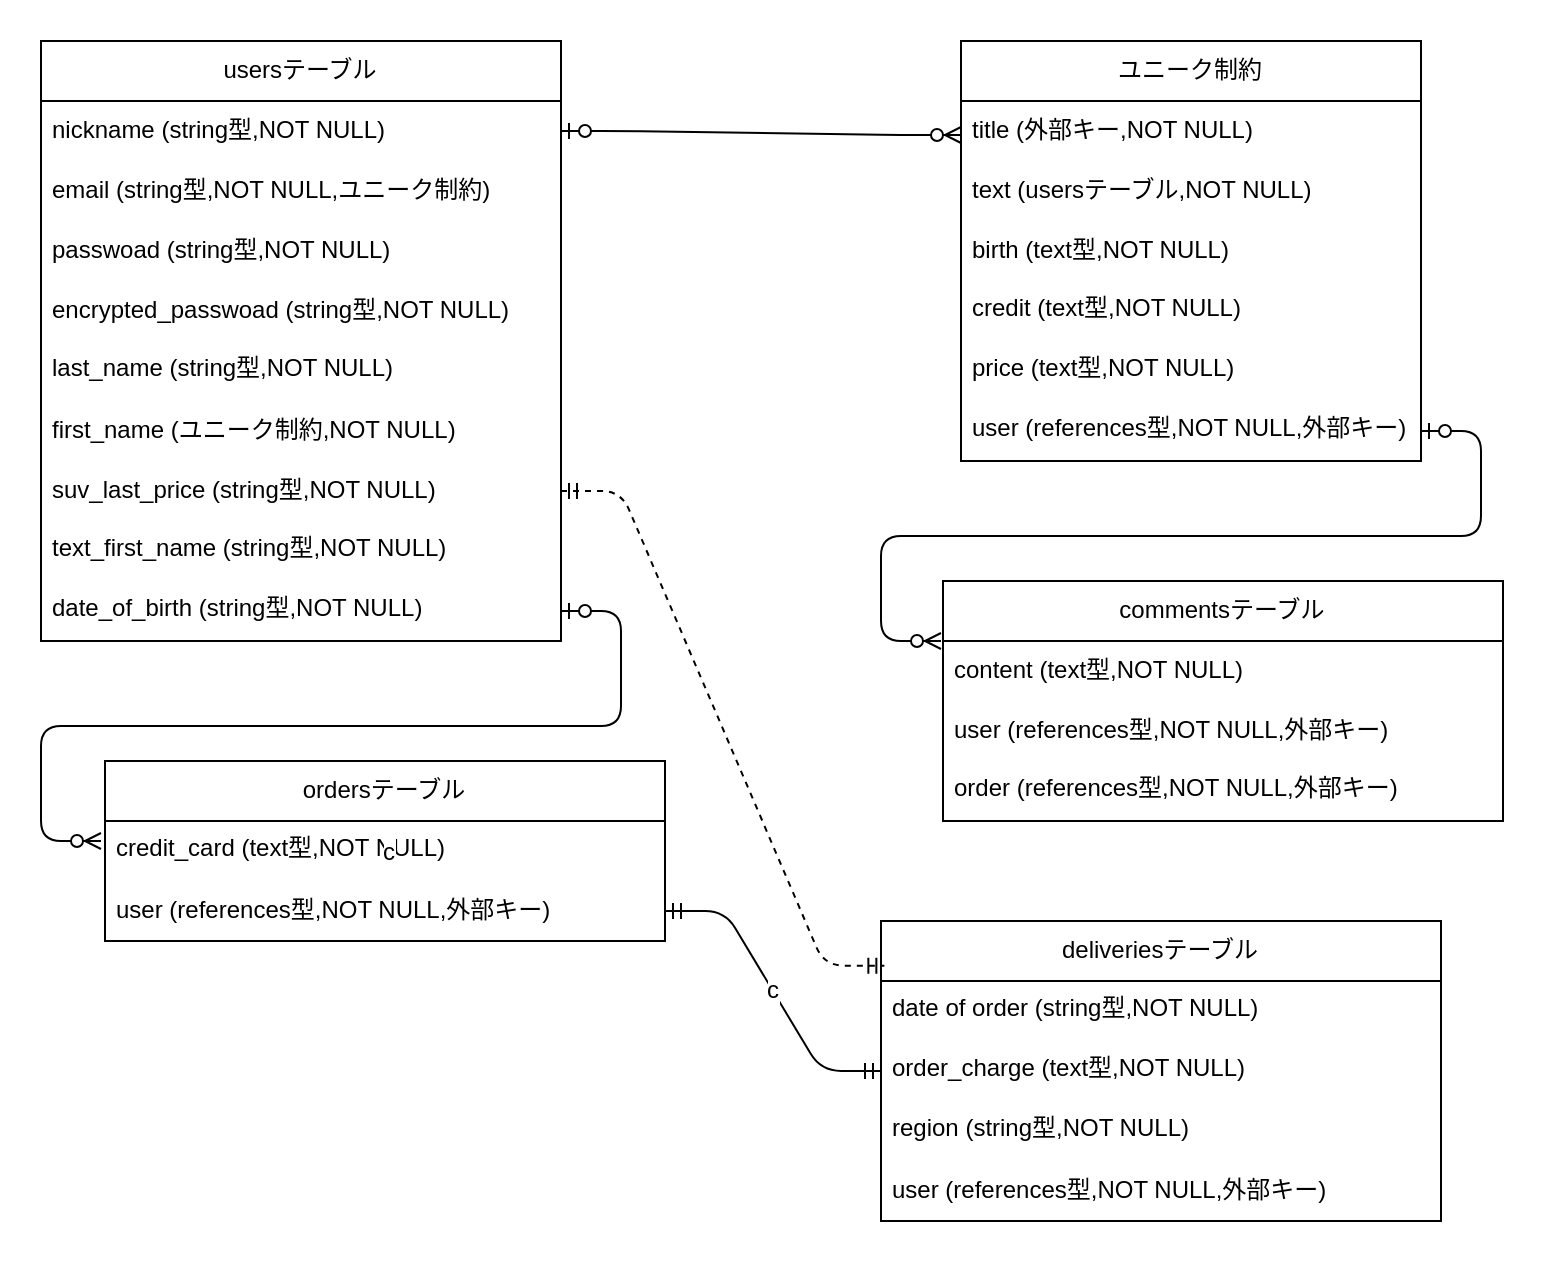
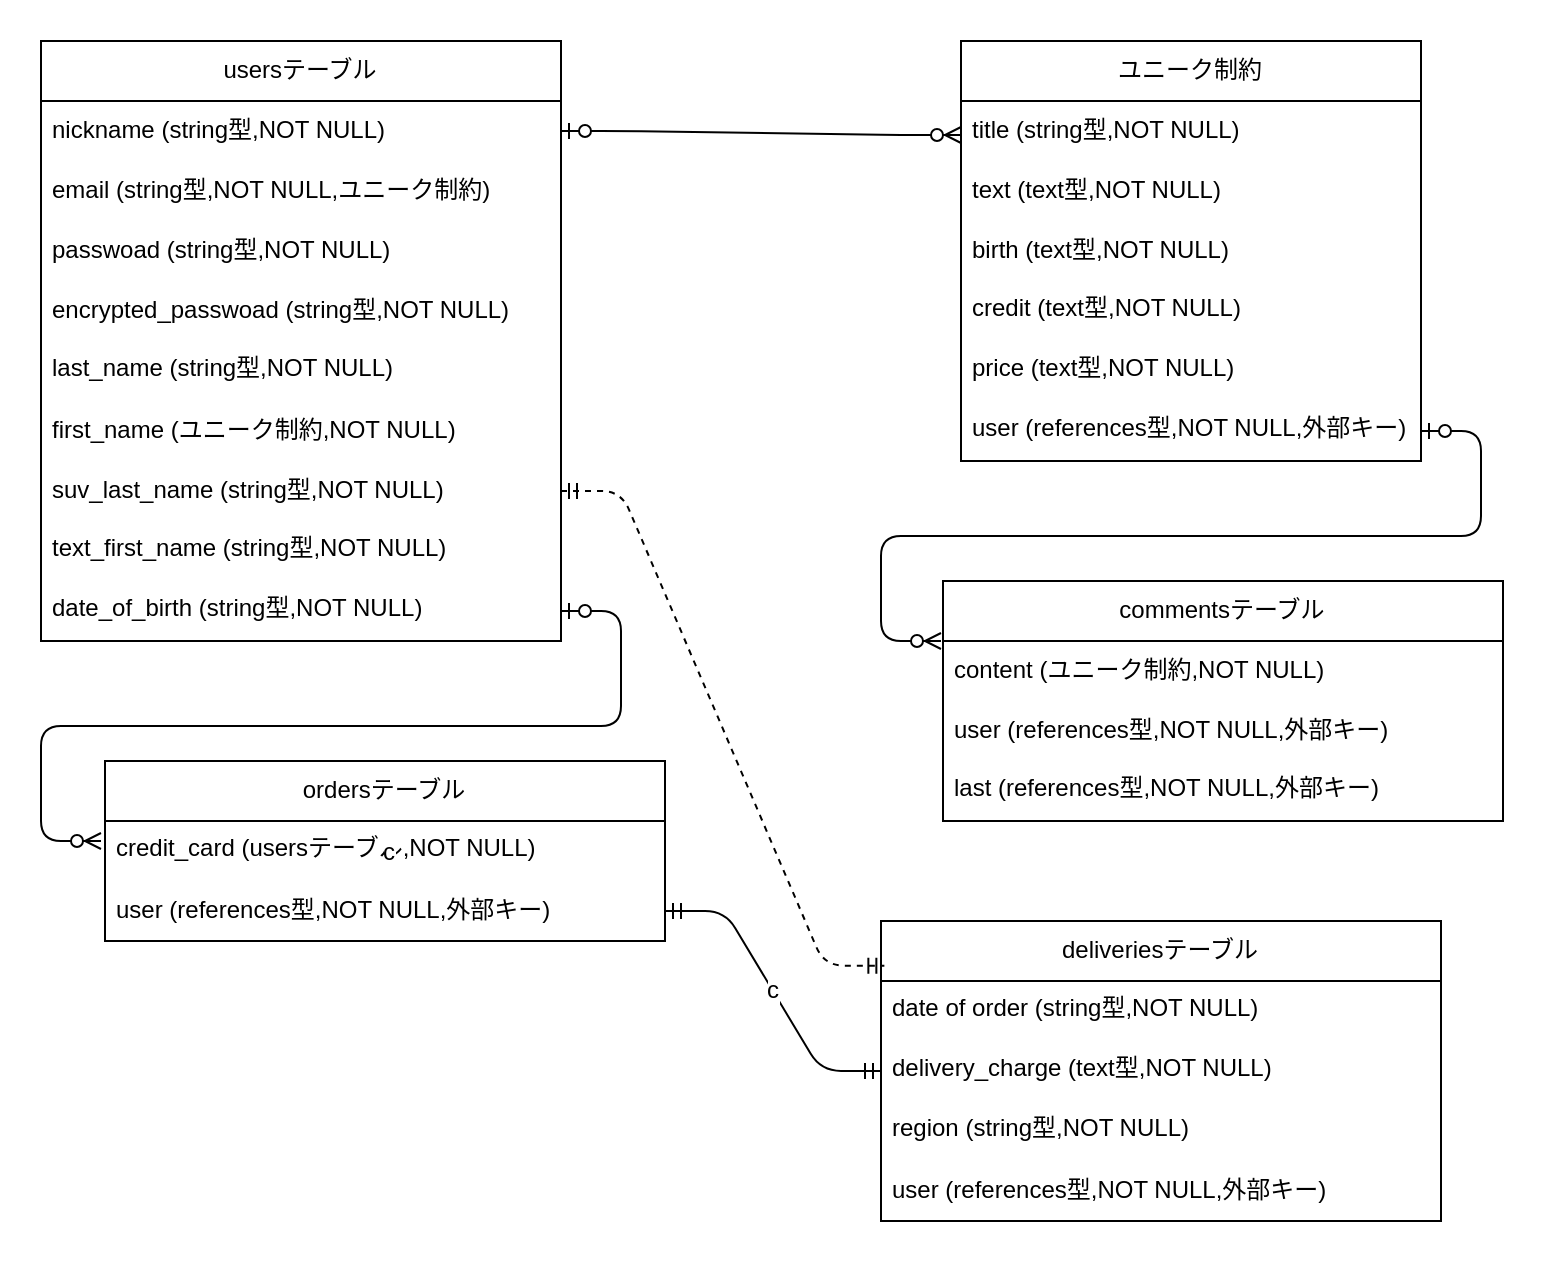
- <mxCell id="13" value="title (外部キー,NOT NULL)" style="text;strokeColor=none;fillColor=none;align=left;verticalAlign=middle;spacingLeft=4;spacingRight=4;overflow=hidden;points=[[0,0.5],[1,0.5]];portConstraint=eastwest;rotatable=0;whiteSpace=wrap;html=1;" parent="12" vertex="1"><mxGeometry y="30" width="230" height="30" as="geometry" /></mxCell>
+ <mxCell id="13" value="title (string型,NOT NULL)" style="text;strokeColor=none;fillColor=none;align=left;verticalAlign=middle;spacingLeft=4;spacingRight=4;overflow=hidden;points=[[0,0.5],[1,0.5]];portConstraint=eastwest;rotatable=0;whiteSpace=wrap;html=1;" parent="12" vertex="1"><mxGeometry y="30" width="230" height="30" as="geometry" /></mxCell>
- <mxCell id="14" value="text (usersテーブル,NOT NULL)" style="text;strokeColor=none;fillColor=none;align=left;verticalAlign=middle;spacingLeft=4;spacingRight=4;overflow=hidden;points=[[0,0.5],[1,0.5]];portConstraint=eastwest;rotatable=0;whiteSpace=wrap;html=1;" parent="12" vertex="1"><mxGeometry y="60" width="230" height="30" as="geometry" /></mxCell>
+ <mxCell id="14" value="text (text型,NOT NULL)" style="text;strokeColor=none;fillColor=none;align=left;verticalAlign=middle;spacingLeft=4;spacingRight=4;overflow=hidden;points=[[0,0.5],[1,0.5]];portConstraint=eastwest;rotatable=0;whiteSpace=wrap;html=1;" parent="12" vertex="1"><mxGeometry y="60" width="230" height="30" as="geometry" /></mxCell>
- <mxCell id="9" value="&lt;span style=&quot;&quot;&gt;suv_last_price&amp;nbsp;(string型,NOT NULL)&lt;/span&gt;" style="text;strokeColor=none;fillColor=none;align=left;verticalAlign=middle;spacingLeft=4;spacingRight=4;overflow=hidden;points=[[0,0.5],[1,0.5]];portConstraint=eastwest;rotatable=0;whiteSpace=wrap;html=1;" parent="2" vertex="1"><mxGeometry y="210" width="260" height="30" as="geometry" /></mxCell>
+ <mxCell id="9" value="&lt;span style=&quot;&quot;&gt;suv_last_name&amp;nbsp;(string型,NOT NULL)&lt;/span&gt;" style="text;strokeColor=none;fillColor=none;align=left;verticalAlign=middle;spacingLeft=4;spacingRight=4;overflow=hidden;points=[[0,0.5],[1,0.5]];portConstraint=eastwest;rotatable=0;whiteSpace=wrap;html=1;" parent="2" vertex="1"><mxGeometry y="210" width="260" height="30" as="geometry" /></mxCell>
- <mxCell id="24" value="content (text型,NOT NULL)" style="text;strokeColor=none;fillColor=none;align=left;verticalAlign=middle;spacingLeft=4;spacingRight=4;overflow=hidden;points=[[0,0.5],[1,0.5]];portConstraint=eastwest;rotatable=0;whiteSpace=wrap;html=1;" parent="23" vertex="1"><mxGeometry y="30" width="280" height="30" as="geometry" /></mxCell>
+ <mxCell id="24" value="content (ユニーク制約,NOT NULL)" style="text;strokeColor=none;fillColor=none;align=left;verticalAlign=middle;spacingLeft=4;spacingRight=4;overflow=hidden;points=[[0,0.5],[1,0.5]];portConstraint=eastwest;rotatable=0;whiteSpace=wrap;html=1;" parent="23" vertex="1"><mxGeometry y="30" width="280" height="30" as="geometry" /></mxCell>
- <mxCell id="26" value="order (references型,NOT NULL,外部キー)" style="text;strokeColor=none;fillColor=none;spacingLeft=4;spacingRight=4;overflow=hidden;rotatable=0;points=[[0,0.5],[1,0.5]];portConstraint=eastwest;fontSize=12;" parent="23" vertex="1"><mxGeometry y="90" width="280" height="30" as="geometry" /></mxCell>
+ <mxCell id="26" value="last (references型,NOT NULL,外部キー)" style="text;strokeColor=none;fillColor=none;spacingLeft=4;spacingRight=4;overflow=hidden;rotatable=0;points=[[0,0.5],[1,0.5]];portConstraint=eastwest;fontSize=12;" parent="23" vertex="1"><mxGeometry y="90" width="280" height="30" as="geometry" /></mxCell>
- <mxCell id="20" value="credit_card (text型,NOT NULL)" style="text;strokeColor=none;fillColor=none;spacingLeft=4;spacingRight=4;overflow=hidden;rotatable=0;points=[[0,0.5],[1,0.5]];portConstraint=eastwest;fontSize=12;" parent="19" vertex="1"><mxGeometry y="30" width="280" height="30" as="geometry" /></mxCell>
+ <mxCell id="20" value="credit_card (usersテーブル,NOT NULL)" style="text;strokeColor=none;fillColor=none;spacingLeft=4;spacingRight=4;overflow=hidden;rotatable=0;points=[[0,0.5],[1,0.5]];portConstraint=eastwest;fontSize=12;" parent="19" vertex="1"><mxGeometry y="30" width="280" height="30" as="geometry" /></mxCell>
- <mxCell id="29" value="order_charge (text型,NOT NULL)" style="text;strokeColor=none;fillColor=none;spacingLeft=4;spacingRight=4;overflow=hidden;rotatable=0;points=[[0,0.5],[1,0.5]];portConstraint=eastwest;fontSize=12;" parent="27" vertex="1"><mxGeometry y="60" width="280" height="30" as="geometry" /></mxCell>
+ <mxCell id="29" value="delivery_charge (text型,NOT NULL)" style="text;strokeColor=none;fillColor=none;spacingLeft=4;spacingRight=4;overflow=hidden;rotatable=0;points=[[0,0.5],[1,0.5]];portConstraint=eastwest;fontSize=12;" parent="27" vertex="1"><mxGeometry y="60" width="280" height="30" as="geometry" /></mxCell>
